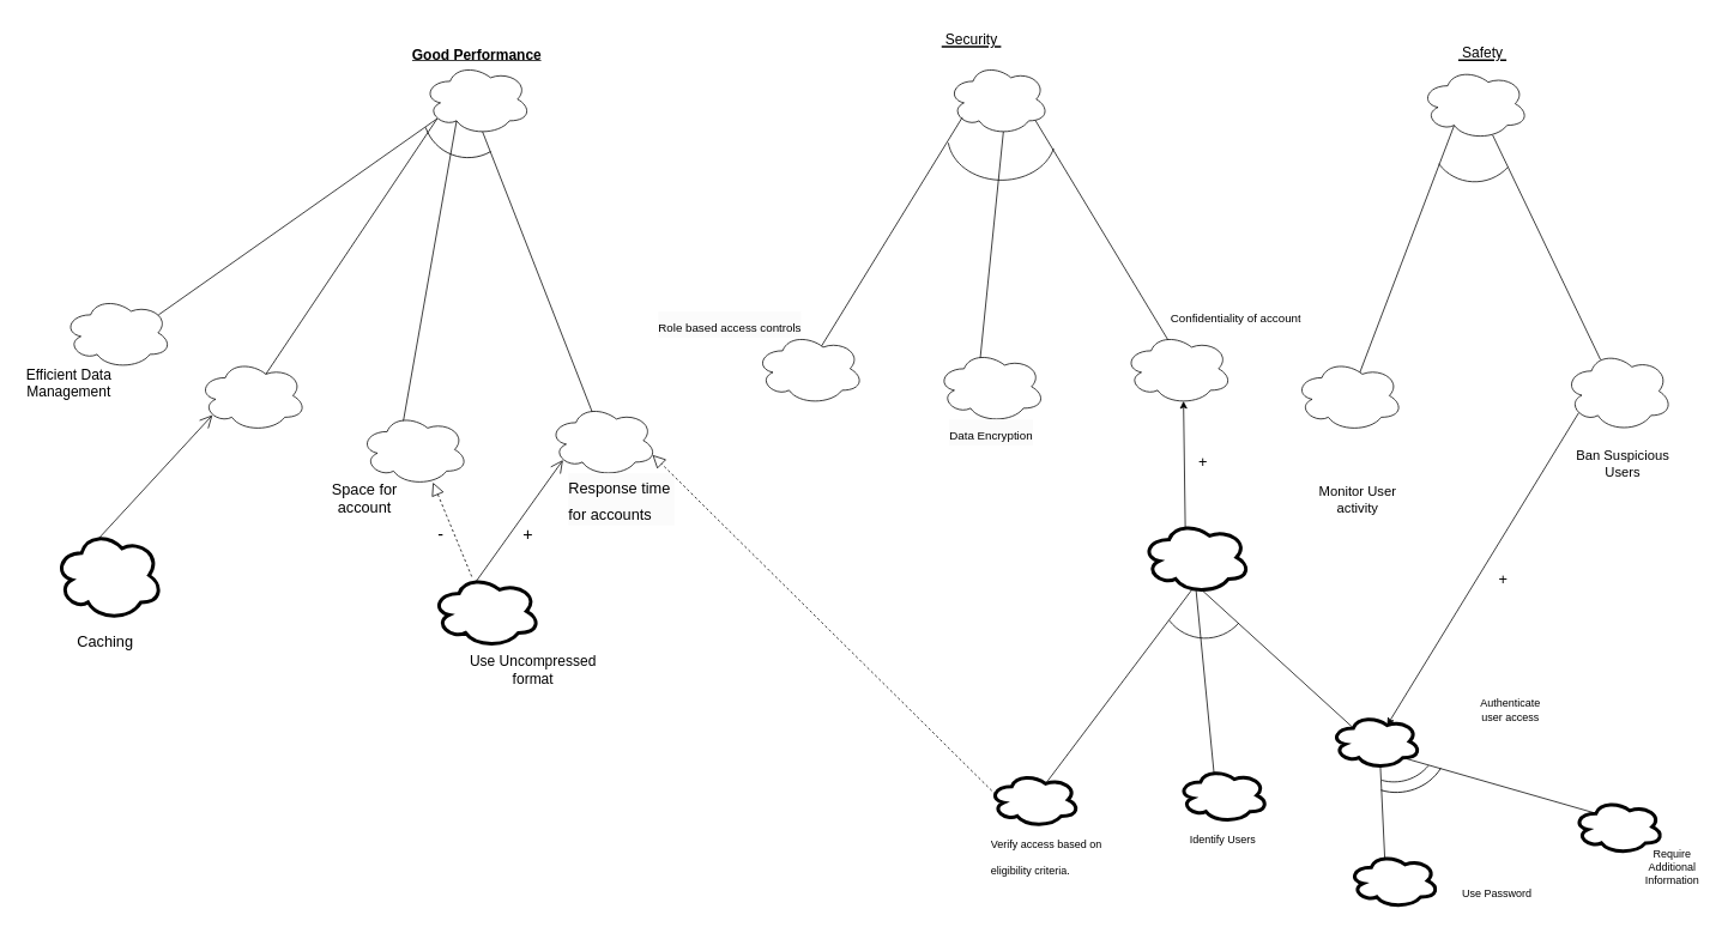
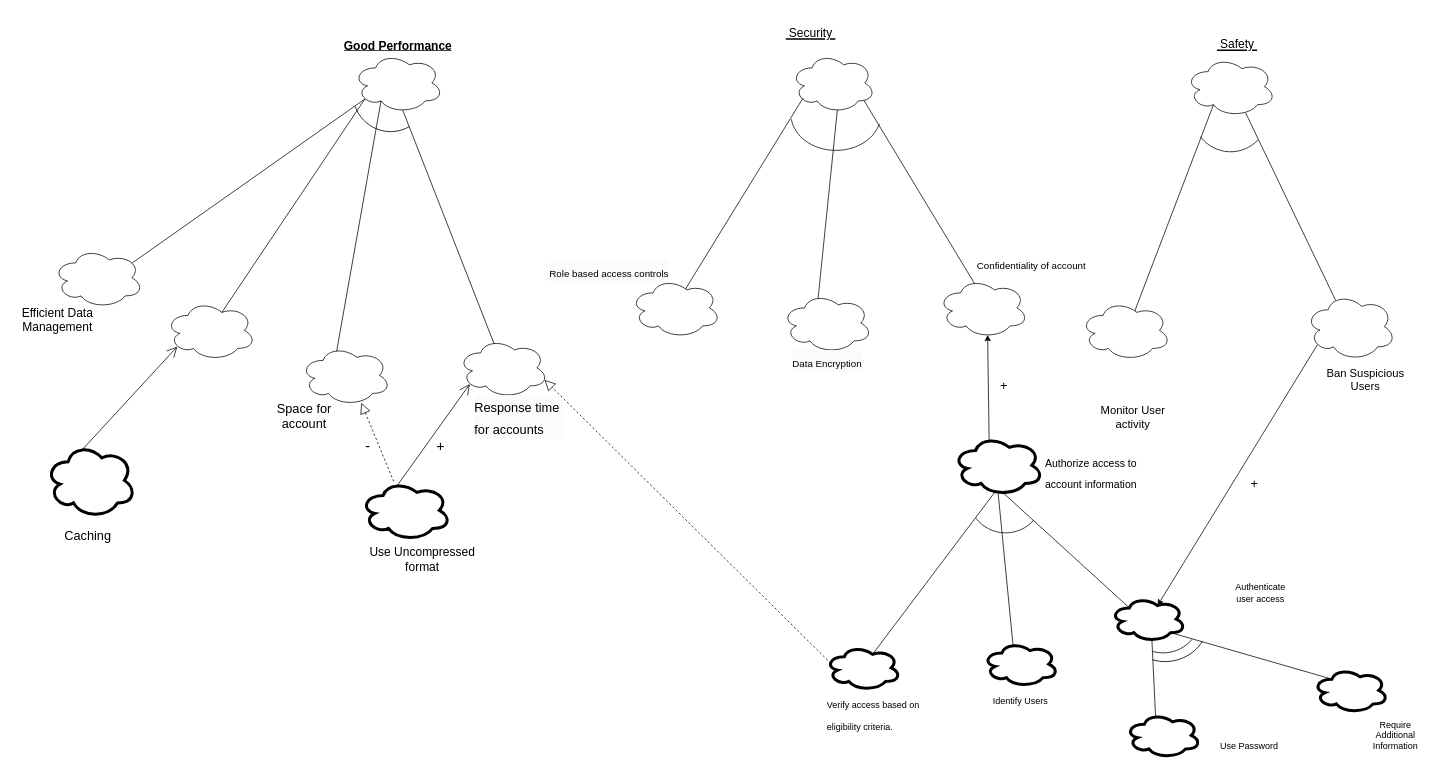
- <mxCell id="68" value="&lt;span style=&quot;font-size: 15px;&quot;&gt;Ban Suspicious Users&lt;/span&gt;" style="text;html=1;align=center;verticalAlign=middle;whiteSpace=wrap;rounded=0;" parent="1" vertex="1"><mxGeometry x="1745" y="500" width="120" height="30" as="geometry" /></mxCell>
+ <mxCell id="68" value="&lt;span style=&quot;font-size: 15px;&quot;&gt;Ban Suspicious Users&lt;/span&gt;" style="text;html=1;align=center;verticalAlign=middle;whiteSpace=wrap;rounded=0;" parent="1" vertex="1"><mxGeometry x="1760" y="490" width="120" height="30" as="geometry" /></mxCell>
+ <mxCell id="15" value="&lt;h1 style=&quot;margin-top: 0px;&quot;&gt;&lt;span style=&quot;font-weight: 400;&quot;&gt;&lt;font style=&quot;font-size: 14px;&quot;&gt;Authorize access to account information&lt;/font&gt;&lt;/span&gt;&lt;/h1&gt;" style="text;html=1;whiteSpace=wrap;overflow=hidden;rounded=0;spacing=0;spacingRight=1;spacingLeft=3;" parent="1" vertex="1"><mxGeometry x="1390" y="595" width="170" height="85" as="geometry" /></mxCell>
- <mxCell id="55" value="&lt;font style=&quot;font-size: 16px;&quot;&gt;Use Uncompressed format&lt;/font&gt;" style="text;html=1;align=center;verticalAlign=middle;whiteSpace=wrap;rounded=0;" parent="1" vertex="1"><mxGeometry x="513.5" y="730" width="156.5" height="30" as="geometry" /></mxCell>
+ <mxCell id="55" value="&lt;font style=&quot;font-size: 16px;&quot;&gt;Use Uncompressed format&lt;/font&gt;" style="text;html=1;align=center;verticalAlign=middle;whiteSpace=wrap;rounded=0;" parent="1" vertex="1"><mxGeometry x="483.5" y="730" width="156.5" height="30" as="geometry" /></mxCell>
- <mxCell id="36" value="Require Additional Information" style="text;html=1;align=center;verticalAlign=middle;whiteSpace=wrap;rounded=0;" parent="1" vertex="1"><mxGeometry x="1820" y="950" width="80" height="30" as="geometry" /></mxCell>
+ <mxCell id="36" value="Require Additional Information" style="text;html=1;align=center;verticalAlign=middle;whiteSpace=wrap;rounded=0;" parent="1" vertex="1"><mxGeometry x="1820" y="965" width="80" height="30" as="geometry" /></mxCell>
